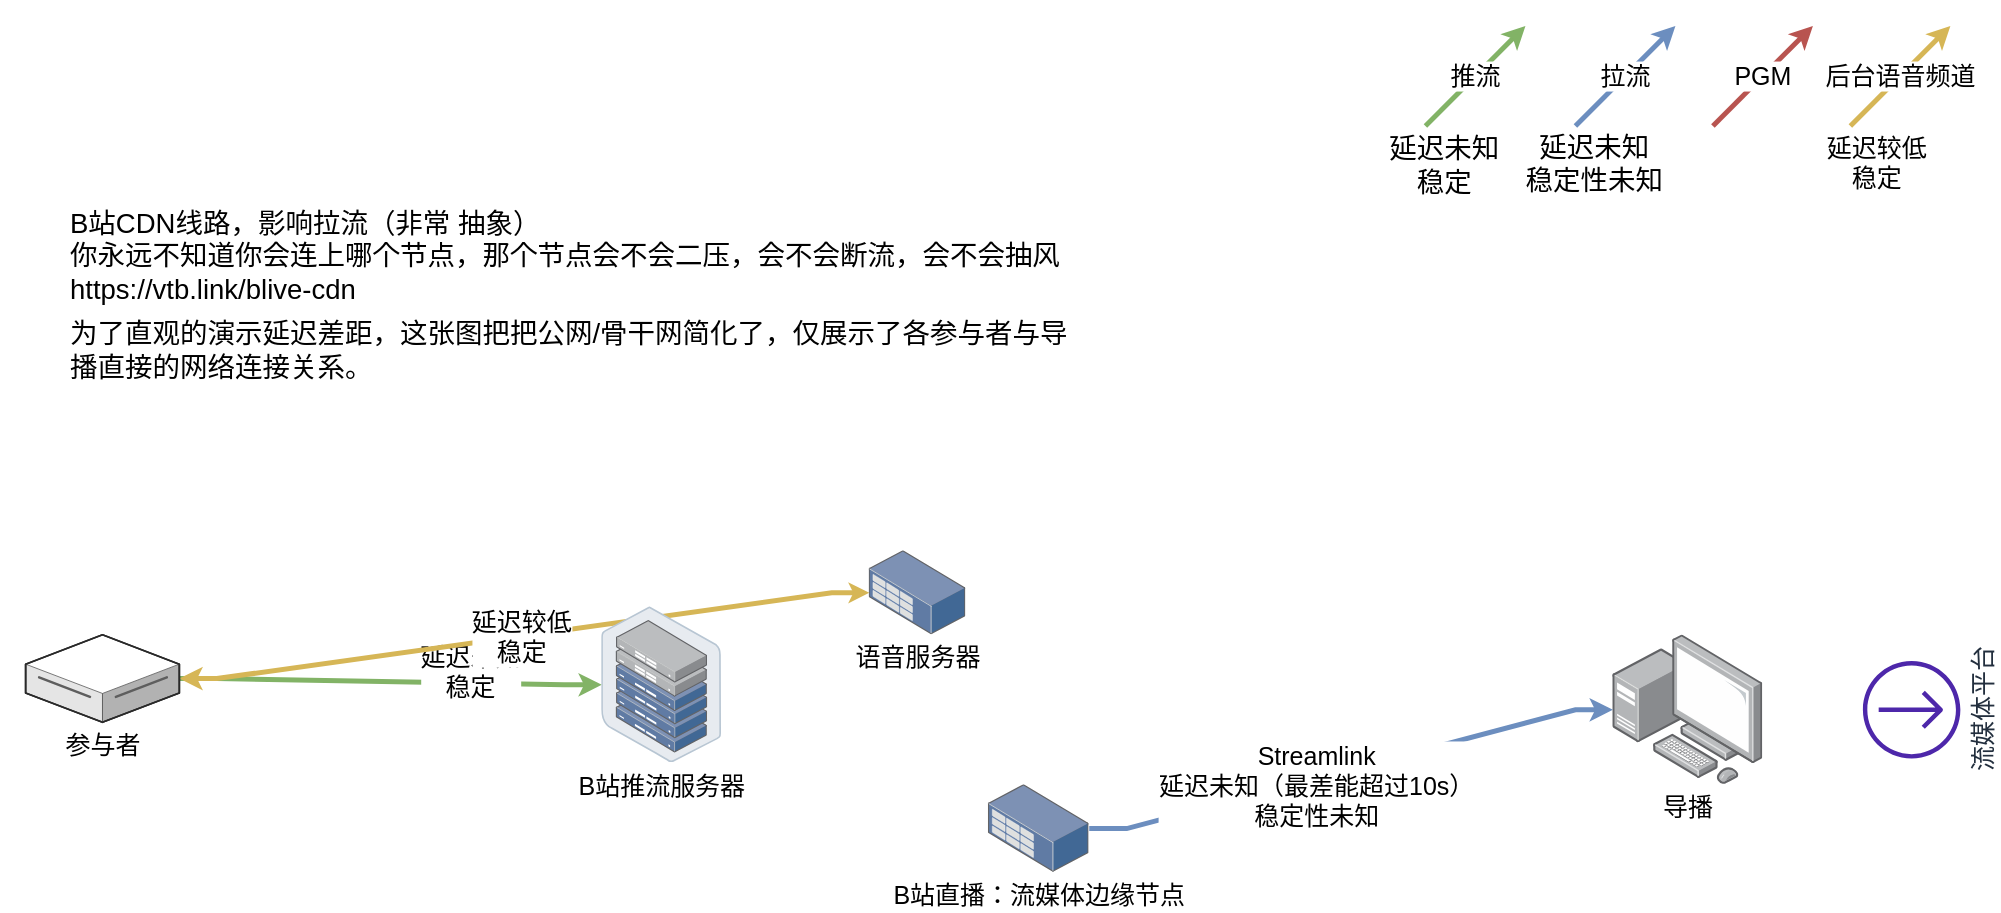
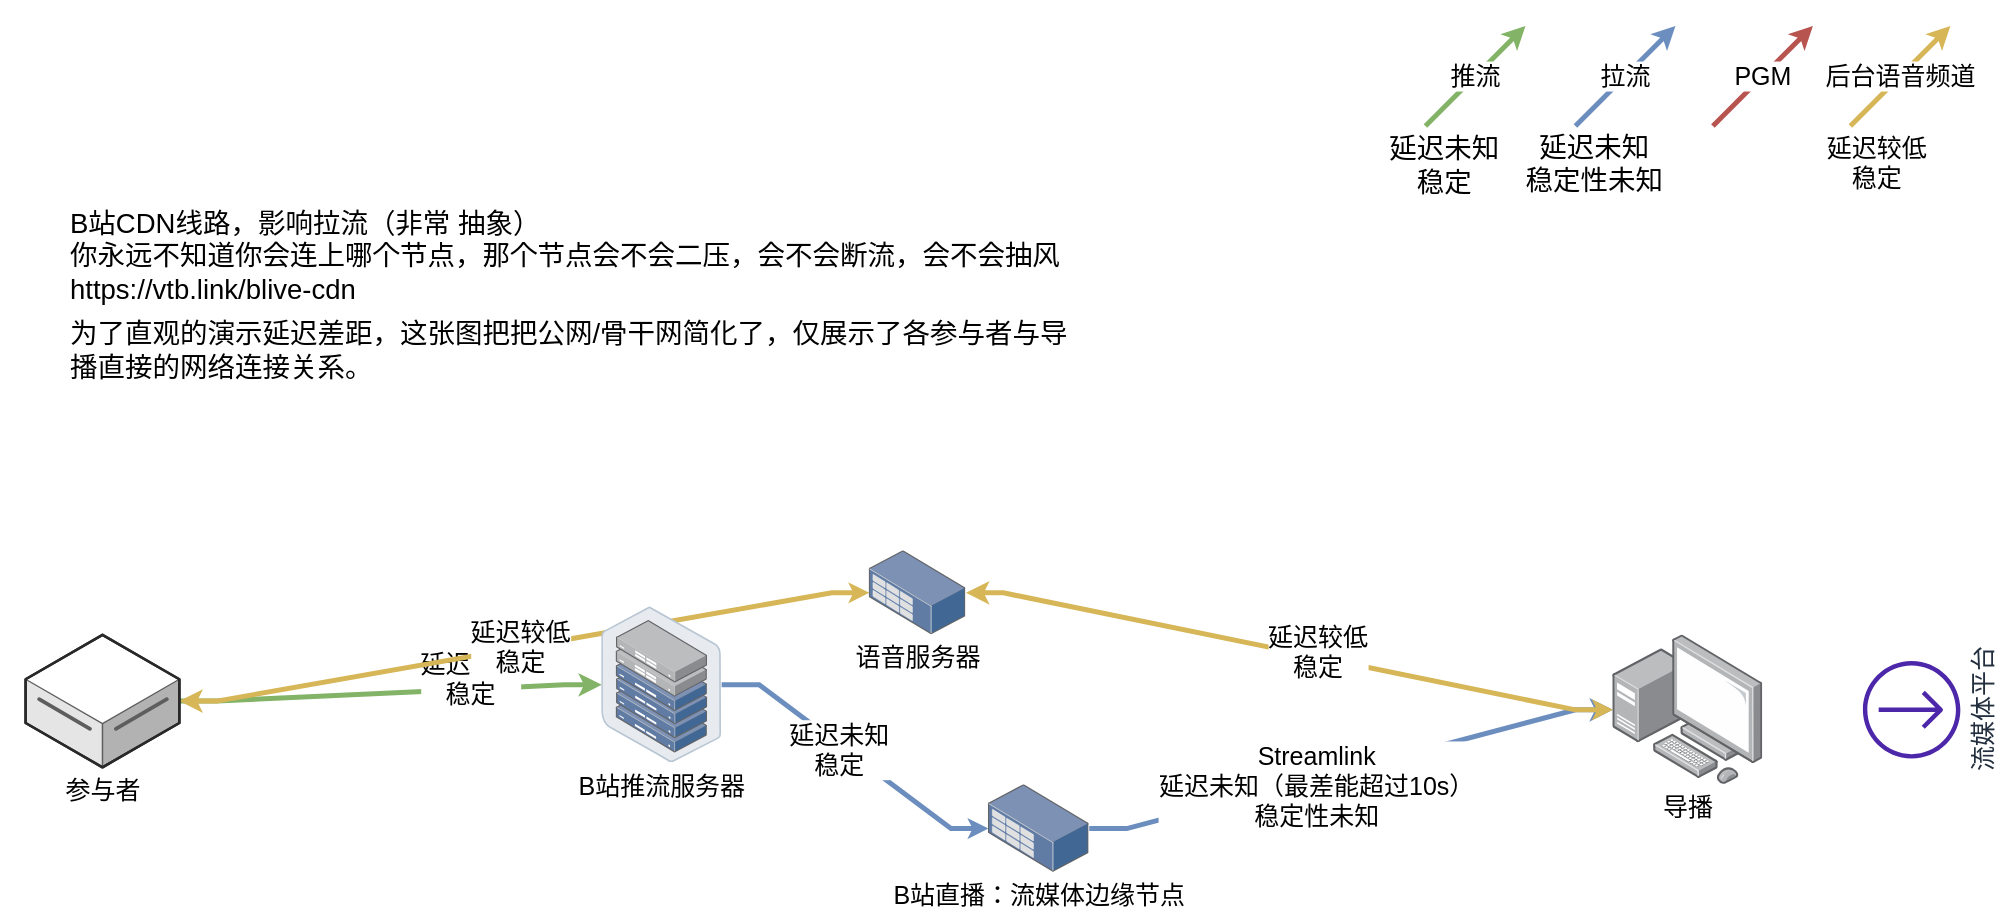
+ <mxCell id="23" style="edgeStyle=entityRelationEdgeStyle;rounded=0;orthogonalLoop=1;jettySize=auto;html=1;strokeWidth=4;fontSize=20;fontColor=#000000;startArrow=classic;startFill=1;endSize=4;fillColor=#fff2cc;strokeColor=#d6b656;" edge="1" parent="1" source="25" target="2"><mxGeometry relative="1" as="geometry"><mxPoint x="1230" y="510" as="targetPoint" /></mxGeometry></mxCell>
+ <mxCell id="24" value="延迟较低&lt;br&gt;稳定" style="edgeLabel;html=1;align=center;verticalAlign=middle;resizable=0;points=[];fontSize=20;fontColor=#000000;" vertex="1" connectable="0" parent="23"><mxGeometry x="-0.121" y="-2" relative="1" as="geometry"><mxPoint x="54" y="4" as="offset" /></mxGeometry></mxCell>
- <mxCell id="7" value="参与者" style="verticalLabelPosition=bottom;html=1;verticalAlign=top;strokeWidth=1;align=center;outlineConnect=0;dashed=0;outlineConnect=0;shape=mxgraph.aws3d.dataServer;strokeColor=#5E5E5E;aspect=fixed;fontSize=20;" parent="1" vertex="1"><mxGeometry x="20" y="507.2" width="123" height="70" as="geometry" /></mxCell>
+ <mxCell id="7" value="参与者" style="verticalLabelPosition=bottom;html=1;verticalAlign=top;strokeWidth=1;align=center;outlineConnect=0;dashed=0;outlineConnect=0;shape=mxgraph.aws3d.dataServer;strokeColor=#5E5E5E;aspect=fixed;fontSize=20;" parent="1" vertex="1"><mxGeometry x="20" y="507.2" width="123" height="106" as="geometry" /></mxCell>
+ <mxCell id="28" style="edgeStyle=entityRelationEdgeStyle;rounded=0;orthogonalLoop=1;jettySize=auto;html=1;strokeWidth=4;fontSize=20;fontColor=#000000;startArrow=none;startFill=0;endSize=4;fillColor=#dae8fc;strokeColor=#6c8ebf;" edge="1" parent="1" source="30" target="27"><mxGeometry relative="1" as="geometry" /></mxCell>
+ <mxCell id="29" value="延迟未知&lt;br&gt;稳定" style="edgeLabel;html=1;align=center;verticalAlign=middle;resizable=0;points=[];fontSize=20;fontColor=#000000;" vertex="1" connectable="0" parent="28"><mxGeometry x="-0.112" y="-3" relative="1" as="geometry"><mxPoint as="offset" /></mxGeometry></mxCell>
